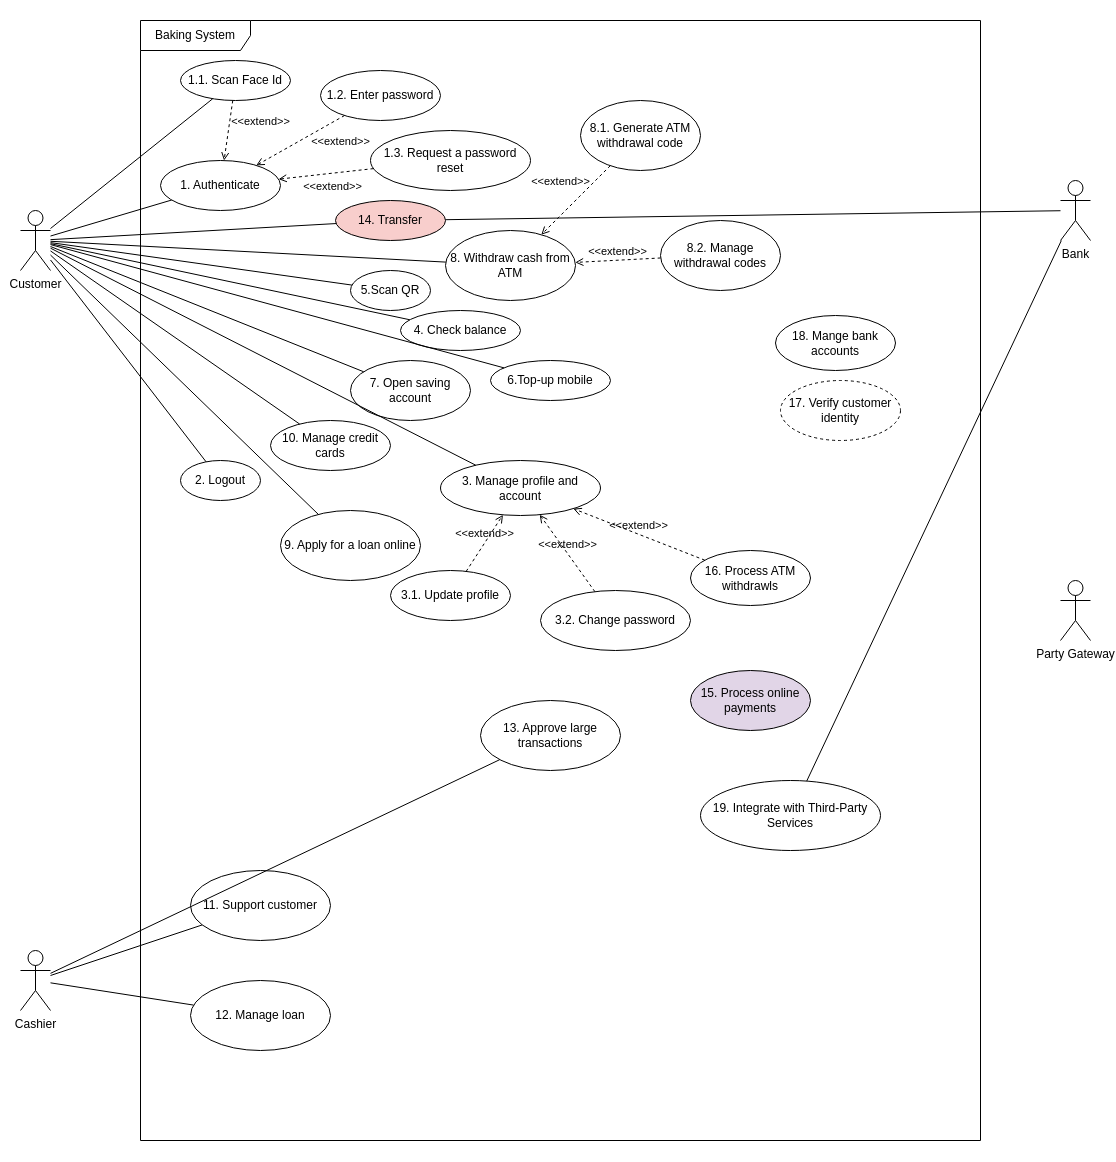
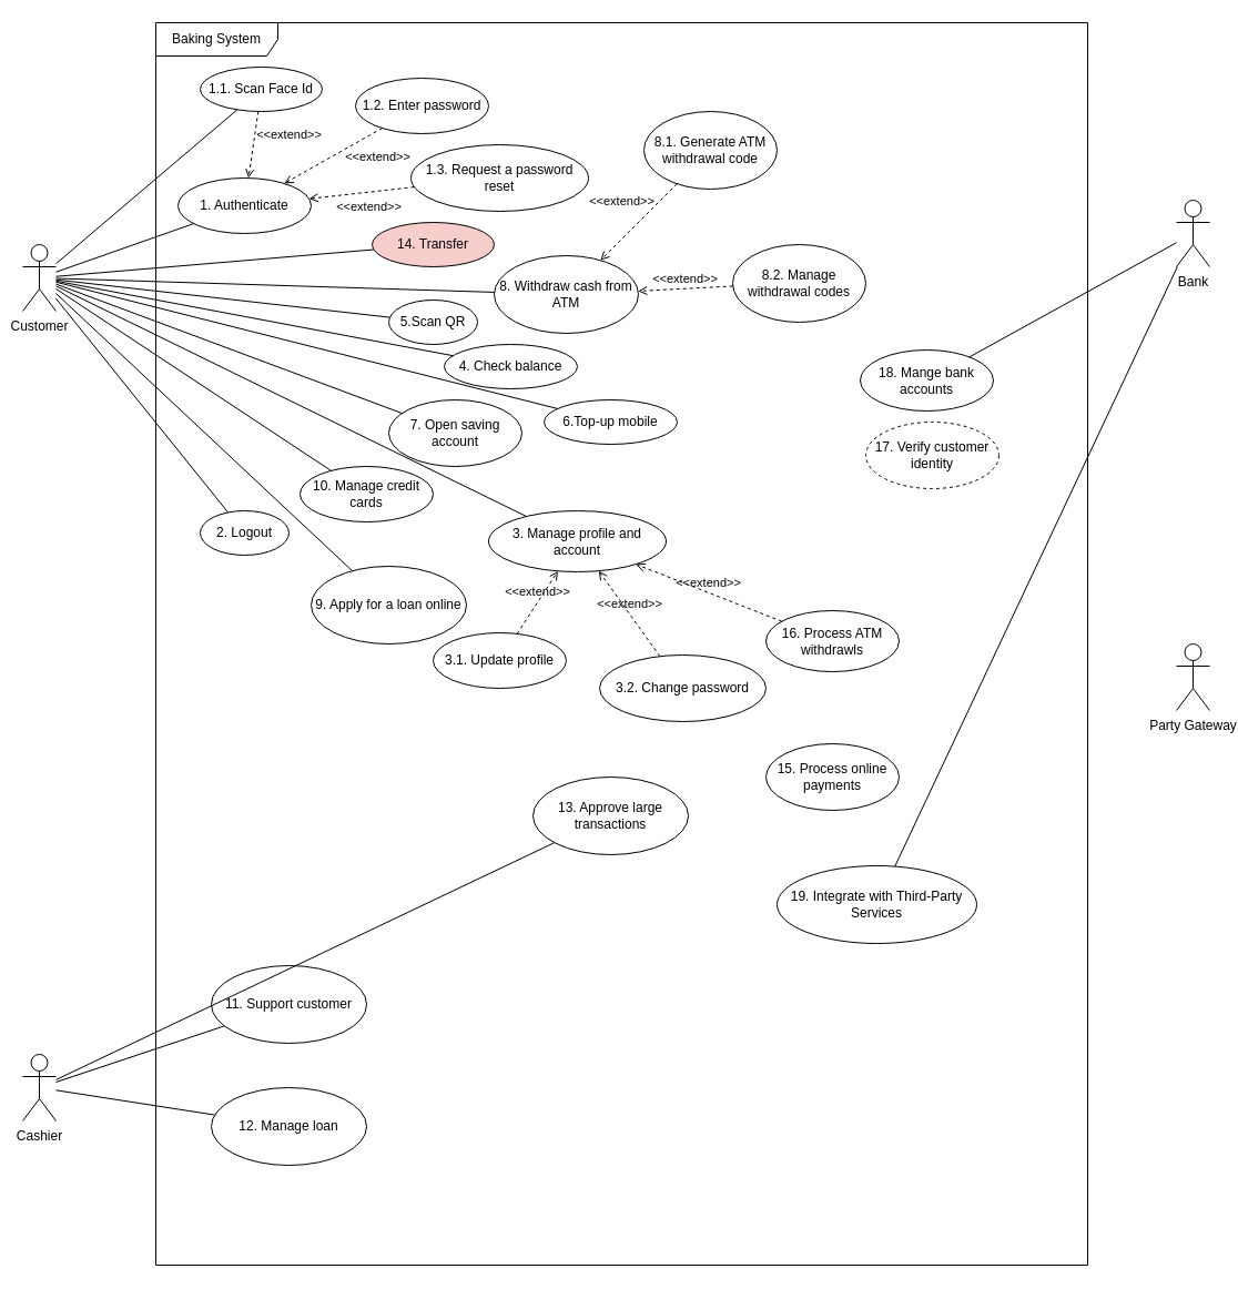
- <mxCell id="56" style="rounded=0;orthogonalLoop=1;jettySize=auto;html=1;endArrow=none;endFill=0;" edge="1" parent="1" source="5" target="28"><mxGeometry relative="1" as="geometry"><mxPoint x="60" y="259" as="sourcePoint" /><mxPoint x="346" y="234" as="targetPoint" /></mxGeometry></mxCell>
+ <mxCell id="56" style="rounded=0;orthogonalLoop=1;jettySize=auto;html=1;endArrow=none;endFill=0;" edge="1" parent="1" source="5" target="32"><mxGeometry relative="1" as="geometry"><mxPoint x="60" y="259" as="sourcePoint" /><mxPoint x="346" y="234" as="targetPoint" /></mxGeometry></mxCell>
- <mxCell id="3" value="Customer" style="shape=umlActor;verticalLabelPosition=bottom;verticalAlign=top;html=1;" vertex="1" parent="1"><mxGeometry x="20" y="210" width="30" height="60" as="geometry" /></mxCell>
+ <mxCell id="3" value="Customer" style="shape=umlActor;verticalLabelPosition=bottom;verticalAlign=top;html=1;" vertex="1" parent="1"><mxGeometry x="20" y="220" width="30" height="60" as="geometry" /></mxCell>
- <mxCell id="29" value="15.&amp;nbsp;Process online payments" style="ellipse;whiteSpace=wrap;html=1;fillColor=#e1d5e7;" vertex="1" parent="1"><mxGeometry x="690" y="670" width="120" height="60" as="geometry" /></mxCell>
+ <mxCell id="29" value="15.&amp;nbsp;Process online payments" style="ellipse;whiteSpace=wrap;html=1;" vertex="1" parent="1"><mxGeometry x="690" y="670" width="120" height="60" as="geometry" /></mxCell>
